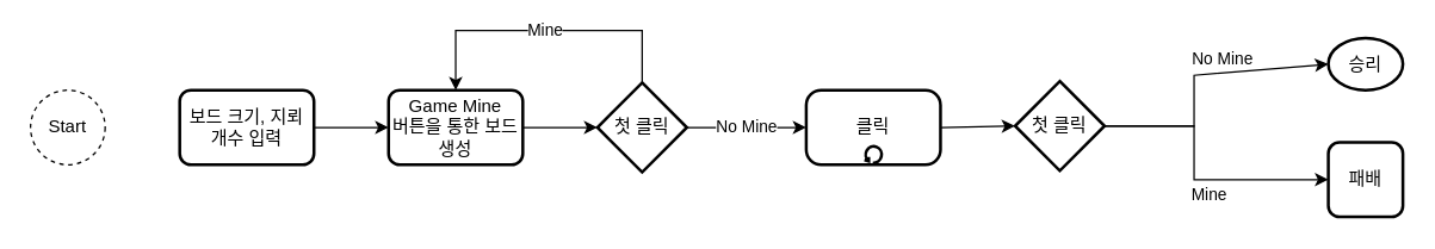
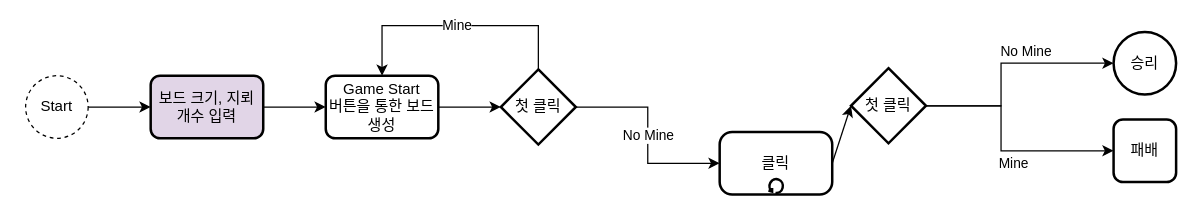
- <mxCell id="4" value="승리" style="ellipse;whiteSpace=wrap;html=1;aspect=fixed;strokeWidth=2;" vertex="1" parent="1"><mxGeometry x="890" y="25" width="50" height="35" as="geometry" /></mxCell>
+ <mxCell id="4" value="승리" style="ellipse;whiteSpace=wrap;html=1;aspect=fixed;strokeWidth=2;" vertex="1" parent="1"><mxGeometry x="890" y="25" width="50" height="50" as="geometry" /></mxCell>
+ <mxCell id="2" value="" style="edgeStyle=orthogonalEdgeStyle;rounded=0;orthogonalLoop=1;jettySize=auto;html=1;" edge="1" parent="1" source="3" target="6"><mxGeometry relative="1" as="geometry" /></mxCell>
- <mxCell id="6" value="보드 크기, 지뢰 개수 입력" style="rounded=1;whiteSpace=wrap;html=1;strokeWidth=2;" vertex="1" parent="1"><mxGeometry x="120" y="60" width="90" height="50" as="geometry" /></mxCell>
+ <mxCell id="6" value="보드 크기, 지뢰 개수 입력" style="rounded=1;whiteSpace=wrap;html=1;strokeWidth=2;fillColor=#e1d5e7;" vertex="1" parent="1"><mxGeometry x="120" y="60" width="90" height="50" as="geometry" /></mxCell>
- <mxCell id="8" value="Game Mine&lt;br&gt;버튼을 통한 보드 생성" style="whiteSpace=wrap;html=1;rounded=1;strokeWidth=2;" vertex="1" parent="1"><mxGeometry x="260" y="60" width="90" height="50" as="geometry" /></mxCell>
+ <mxCell id="8" value="Game Start&lt;br&gt;버튼을 통한 보드 생성" style="whiteSpace=wrap;html=1;rounded=1;strokeWidth=2;" vertex="1" parent="1"><mxGeometry x="260" y="60" width="90" height="50" as="geometry" /></mxCell>
- <mxCell id="11" value="클릭" style="points=[[0.25,0,0],[0.5,0,0],[0.75,0,0],[1,0.25,0],[1,0.5,0],[1,0.75,0],[0.75,1,0],[0.5,1,0],[0.25,1,0],[0,0.75,0],[0,0.5,0],[0,0.25,0]];shape=mxgraph.bpmn.task;whiteSpace=wrap;rectStyle=rounded;size=10;taskMarker=abstract;isLoopStandard=1;strokeWidth=2;" vertex="1" parent="1"><mxGeometry x="540" y="60" width="90" height="50" as="geometry" /></mxCell>
+ <mxCell id="11" value="클릭" style="points=[[0.25,0,0],[0.5,0,0],[0.75,0,0],[1,0.25,0],[1,0.5,0],[1,0.75,0],[0.75,1,0],[0.5,1,0],[0.25,1,0],[0,0.75,0],[0,0.5,0],[0,0.25,0]];shape=mxgraph.bpmn.task;whiteSpace=wrap;rectStyle=rounded;size=10;taskMarker=abstract;isLoopStandard=1;strokeWidth=2;" vertex="1" parent="1"><mxGeometry x="575" y="105" width="90" height="50" as="geometry" /></mxCell>
